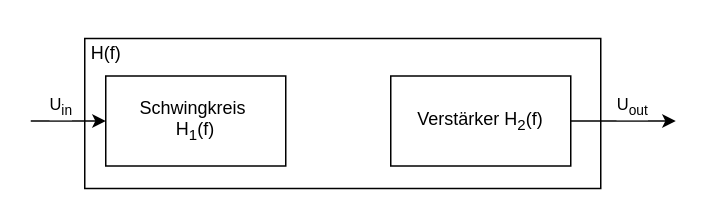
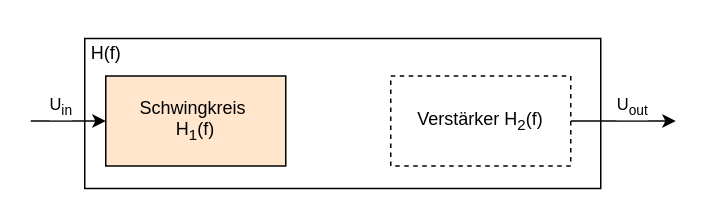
- <mxCell id="2" value="Schwingkreis&amp;nbsp;&lt;br&gt;H&lt;sub&gt;1&lt;/sub&gt;(f)" style="rounded=0;whiteSpace=wrap;html=1;" parent="1" vertex="1"><mxGeometry x="70" y="50" width="120" height="60" as="geometry" /></mxCell>
+ <mxCell id="2" value="Schwingkreis&amp;nbsp;&lt;br&gt;H&lt;sub&gt;1&lt;/sub&gt;(f)" style="rounded=0;whiteSpace=wrap;html=1;fillColor=#ffe6cc;" parent="1" vertex="1"><mxGeometry x="70" y="50" width="120" height="60" as="geometry" /></mxCell>
- <mxCell id="5" value="Verstärker H&lt;sub&gt;2&lt;/sub&gt;(f)" style="rounded=0;whiteSpace=wrap;html=1;" parent="1" vertex="1"><mxGeometry x="260" y="50" width="120" height="60" as="geometry" /></mxCell>
+ <mxCell id="5" value="Verstärker H&lt;sub&gt;2&lt;/sub&gt;(f)" style="rounded=0;whiteSpace=wrap;html=1;dashed=1;" parent="1" vertex="1"><mxGeometry x="260" y="50" width="120" height="60" as="geometry" /></mxCell>
